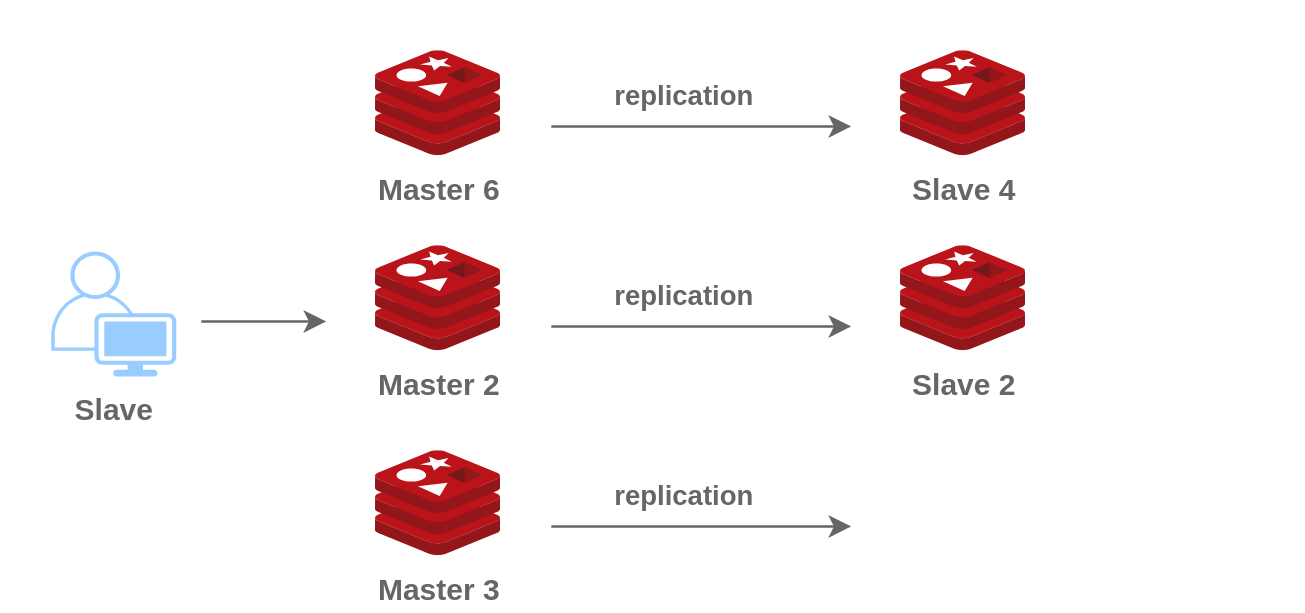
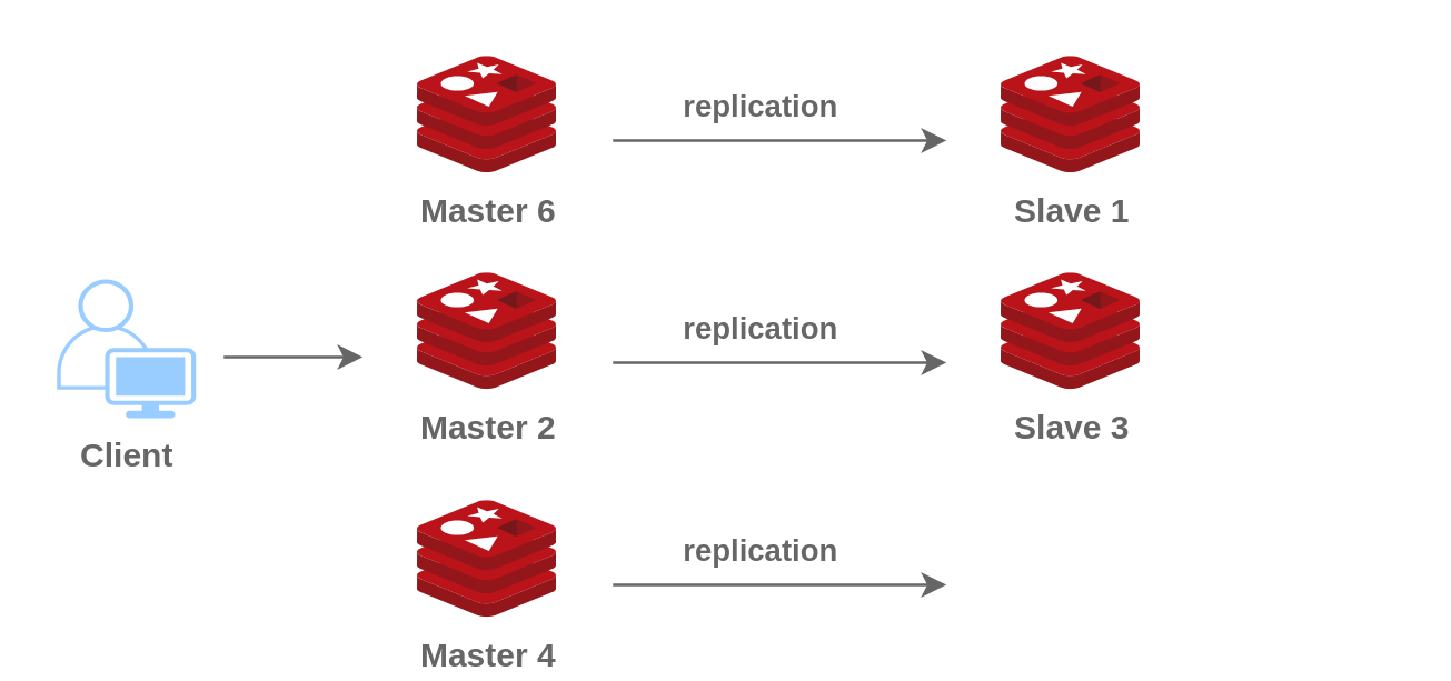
- <mxCell id="3" value="&lt;div&gt;Slave 4&lt;/div&gt;&lt;div&gt;&lt;br&gt;&lt;/div&gt;" style="sketch=0;aspect=fixed;html=1;points=[];align=center;image;fontSize=12;image=img/lib/mscae/Cache_Redis_Product.svg;imageBackground=none;fillStyle=auto;imageBorder=none;labelBackgroundColor=none;fontColor=#666666;fontStyle=1" parent="1" vertex="1"><mxGeometry x="360" y="20" width="50" height="42" as="geometry" /></mxCell>
+ <mxCell id="3" value="&lt;div&gt;Slave 1&lt;/div&gt;&lt;div&gt;&lt;br&gt;&lt;/div&gt;" style="sketch=0;aspect=fixed;html=1;points=[];align=center;image;fontSize=12;image=img/lib/mscae/Cache_Redis_Product.svg;imageBackground=none;fillStyle=auto;imageBorder=none;labelBackgroundColor=none;fontColor=#666666;fontStyle=1" parent="1" vertex="1"><mxGeometry x="360" y="20" width="50" height="42" as="geometry" /></mxCell>
- <mxCell id="14" value="&lt;div&gt;Slave 2&lt;/div&gt;&lt;div&gt;&lt;br&gt;&lt;/div&gt;&lt;div&gt;&lt;br&gt;&lt;/div&gt;" style="sketch=0;aspect=fixed;html=1;points=[];align=center;image;fontSize=12;image=img/lib/mscae/Cache_Redis_Product.svg;imageBackground=none;fillStyle=auto;imageBorder=none;labelBackgroundColor=none;fontColor=#666666;fontStyle=1" parent="1" vertex="1"><mxGeometry x="360" y="98" width="50" height="42" as="geometry" /></mxCell>
+ <mxCell id="14" value="&lt;div&gt;Slave 3&lt;/div&gt;&lt;div&gt;&lt;br&gt;&lt;/div&gt;&lt;div&gt;&lt;br&gt;&lt;/div&gt;" style="sketch=0;aspect=fixed;html=1;points=[];align=center;image;fontSize=12;image=img/lib/mscae/Cache_Redis_Product.svg;imageBackground=none;fillStyle=auto;imageBorder=none;labelBackgroundColor=none;fontColor=#666666;fontStyle=1" parent="1" vertex="1"><mxGeometry x="360" y="98" width="50" height="42" as="geometry" /></mxCell>
- <mxCell id="4" value="&lt;div&gt;Slave&lt;/div&gt;&lt;div&gt;&lt;br&gt;&lt;/div&gt;" style="points=[[0.35,0,0],[0.98,0.51,0],[1,0.71,0],[0.67,1,0],[0,0.795,0],[0,0.65,0]];verticalLabelPosition=bottom;sketch=0;html=1;verticalAlign=top;aspect=fixed;align=center;pointerEvents=1;shape=mxgraph.cisco19.user;fillColor=#99CCFF;strokeColor=none;labelBackgroundColor=none;fillStyle=auto;fontColor=#666666;fontStyle=1" parent="1" vertex="1"><mxGeometry x="20" y="100" width="50" height="50" as="geometry" /></mxCell>
+ <mxCell id="4" value="&lt;div&gt;Client&lt;/div&gt;&lt;div&gt;&lt;br&gt;&lt;/div&gt;" style="points=[[0.35,0,0],[0.98,0.51,0],[1,0.71,0],[0.67,1,0],[0,0.795,0],[0,0.65,0]];verticalLabelPosition=bottom;sketch=0;html=1;verticalAlign=top;aspect=fixed;align=center;pointerEvents=1;shape=mxgraph.cisco19.user;fillColor=#99CCFF;strokeColor=none;labelBackgroundColor=none;fillStyle=auto;fontColor=#666666;fontStyle=1" parent="1" vertex="1"><mxGeometry x="20" y="100" width="50" height="50" as="geometry" /></mxCell>
- <mxCell id="9" value="Master 3" style="sketch=0;aspect=fixed;html=1;points=[];align=center;image;fontSize=12;image=img/lib/mscae/Cache_Redis_Product.svg;labelBackgroundColor=none;fontColor=#666666;fontStyle=1" parent="1" vertex="1"><mxGeometry x="150" y="180" width="50" height="42" as="geometry" /></mxCell>
+ <mxCell id="9" value="Master 4" style="sketch=0;aspect=fixed;html=1;points=[];align=center;image;fontSize=12;image=img/lib/mscae/Cache_Redis_Product.svg;labelBackgroundColor=none;fontColor=#666666;fontStyle=1" parent="1" vertex="1"><mxGeometry x="150" y="180" width="50" height="42" as="geometry" /></mxCell>
